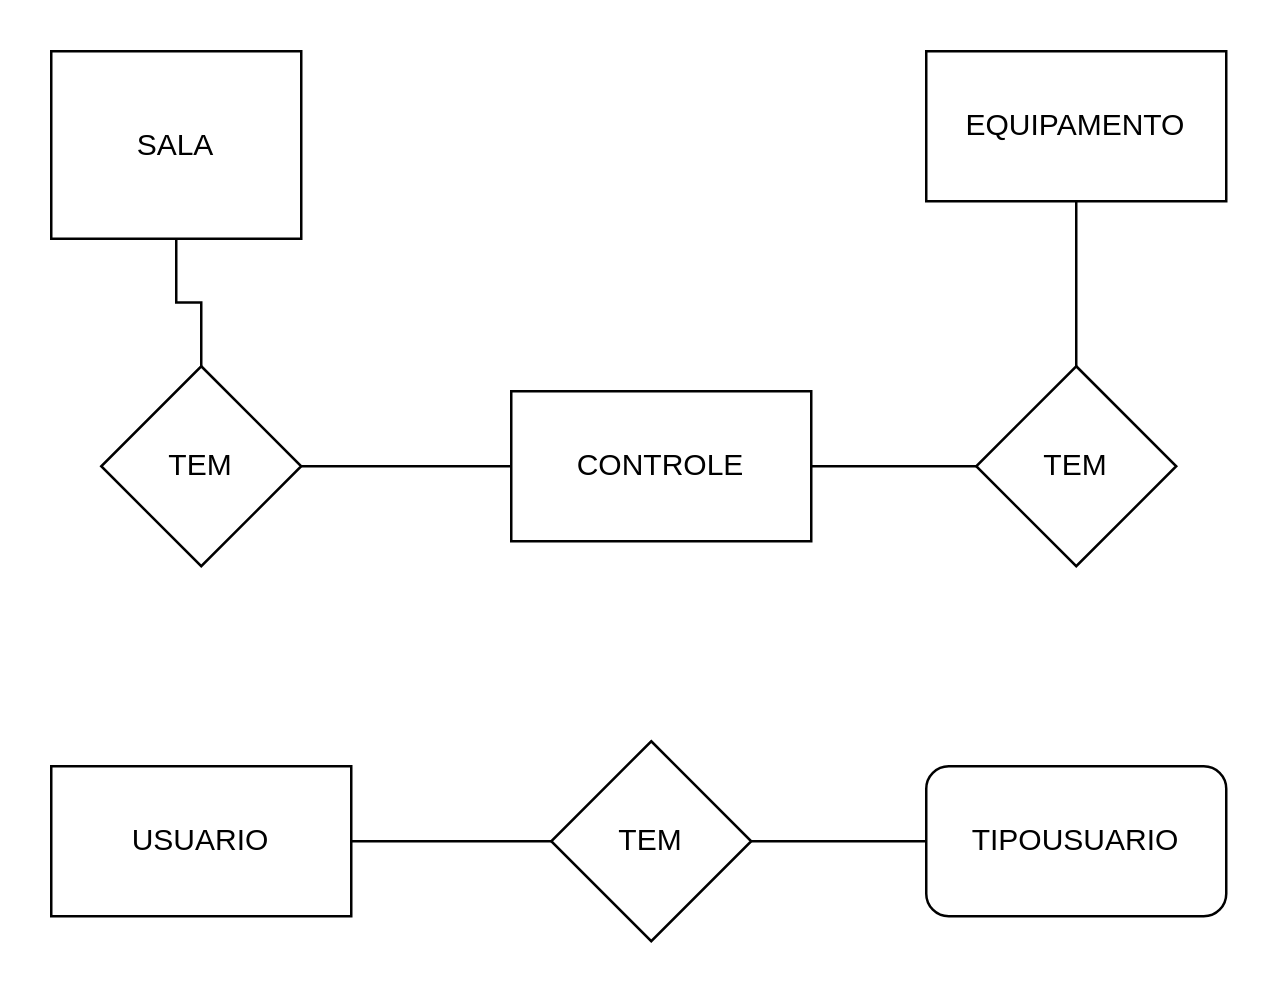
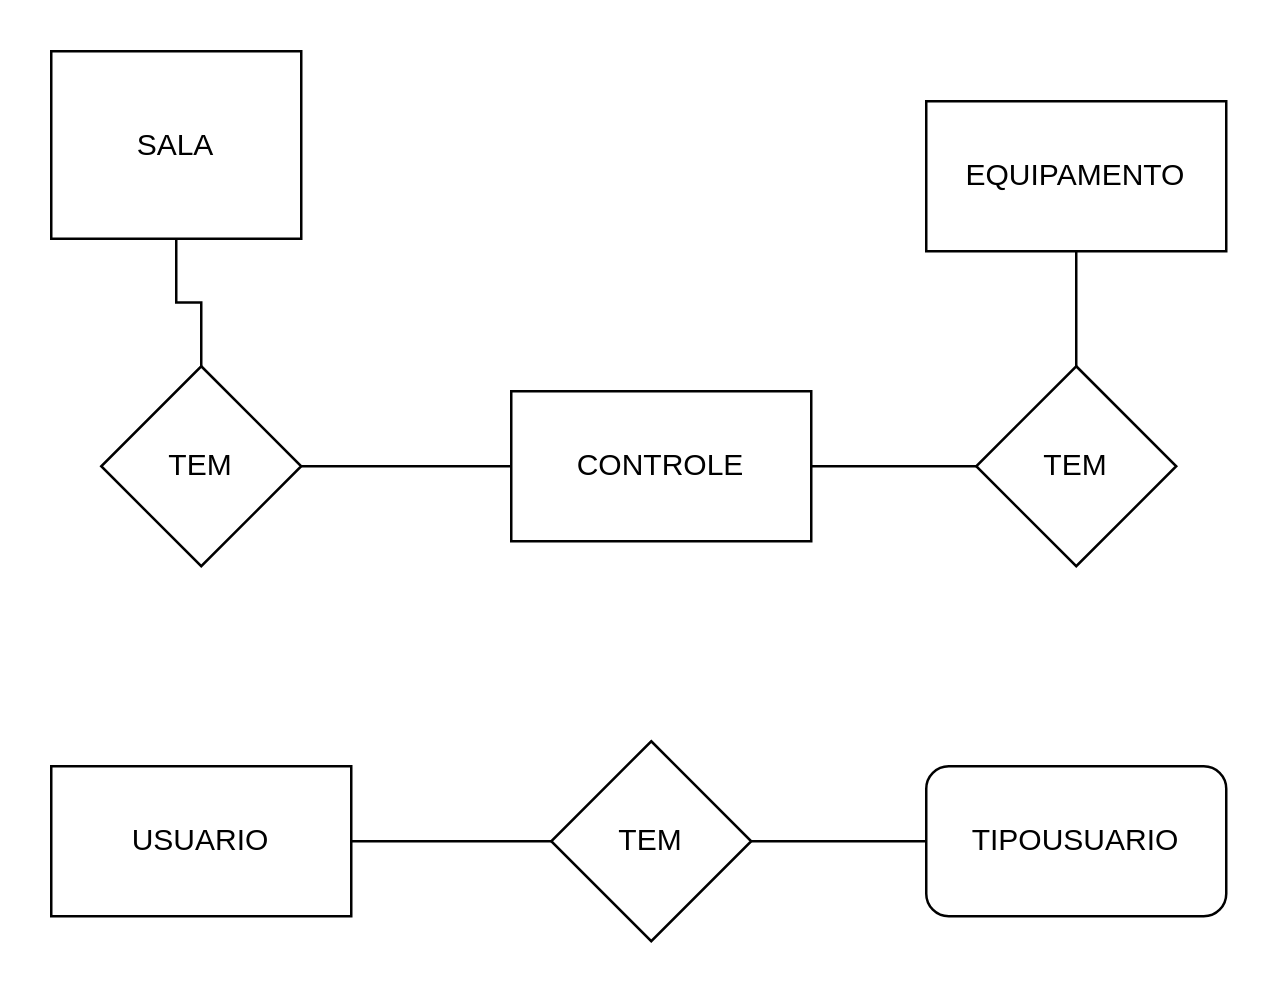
- <mxCell id="4" value="EQUIPAMENTO" style="rounded=0;whiteSpace=wrap;html=1;" vertex="1" parent="1"><mxGeometry x="370" y="20" width="120" height="60" as="geometry" /></mxCell>
+ <mxCell id="4" value="EQUIPAMENTO" style="rounded=0;whiteSpace=wrap;html=1;" vertex="1" parent="1"><mxGeometry x="370" y="40" width="120" height="60" as="geometry" /></mxCell>
